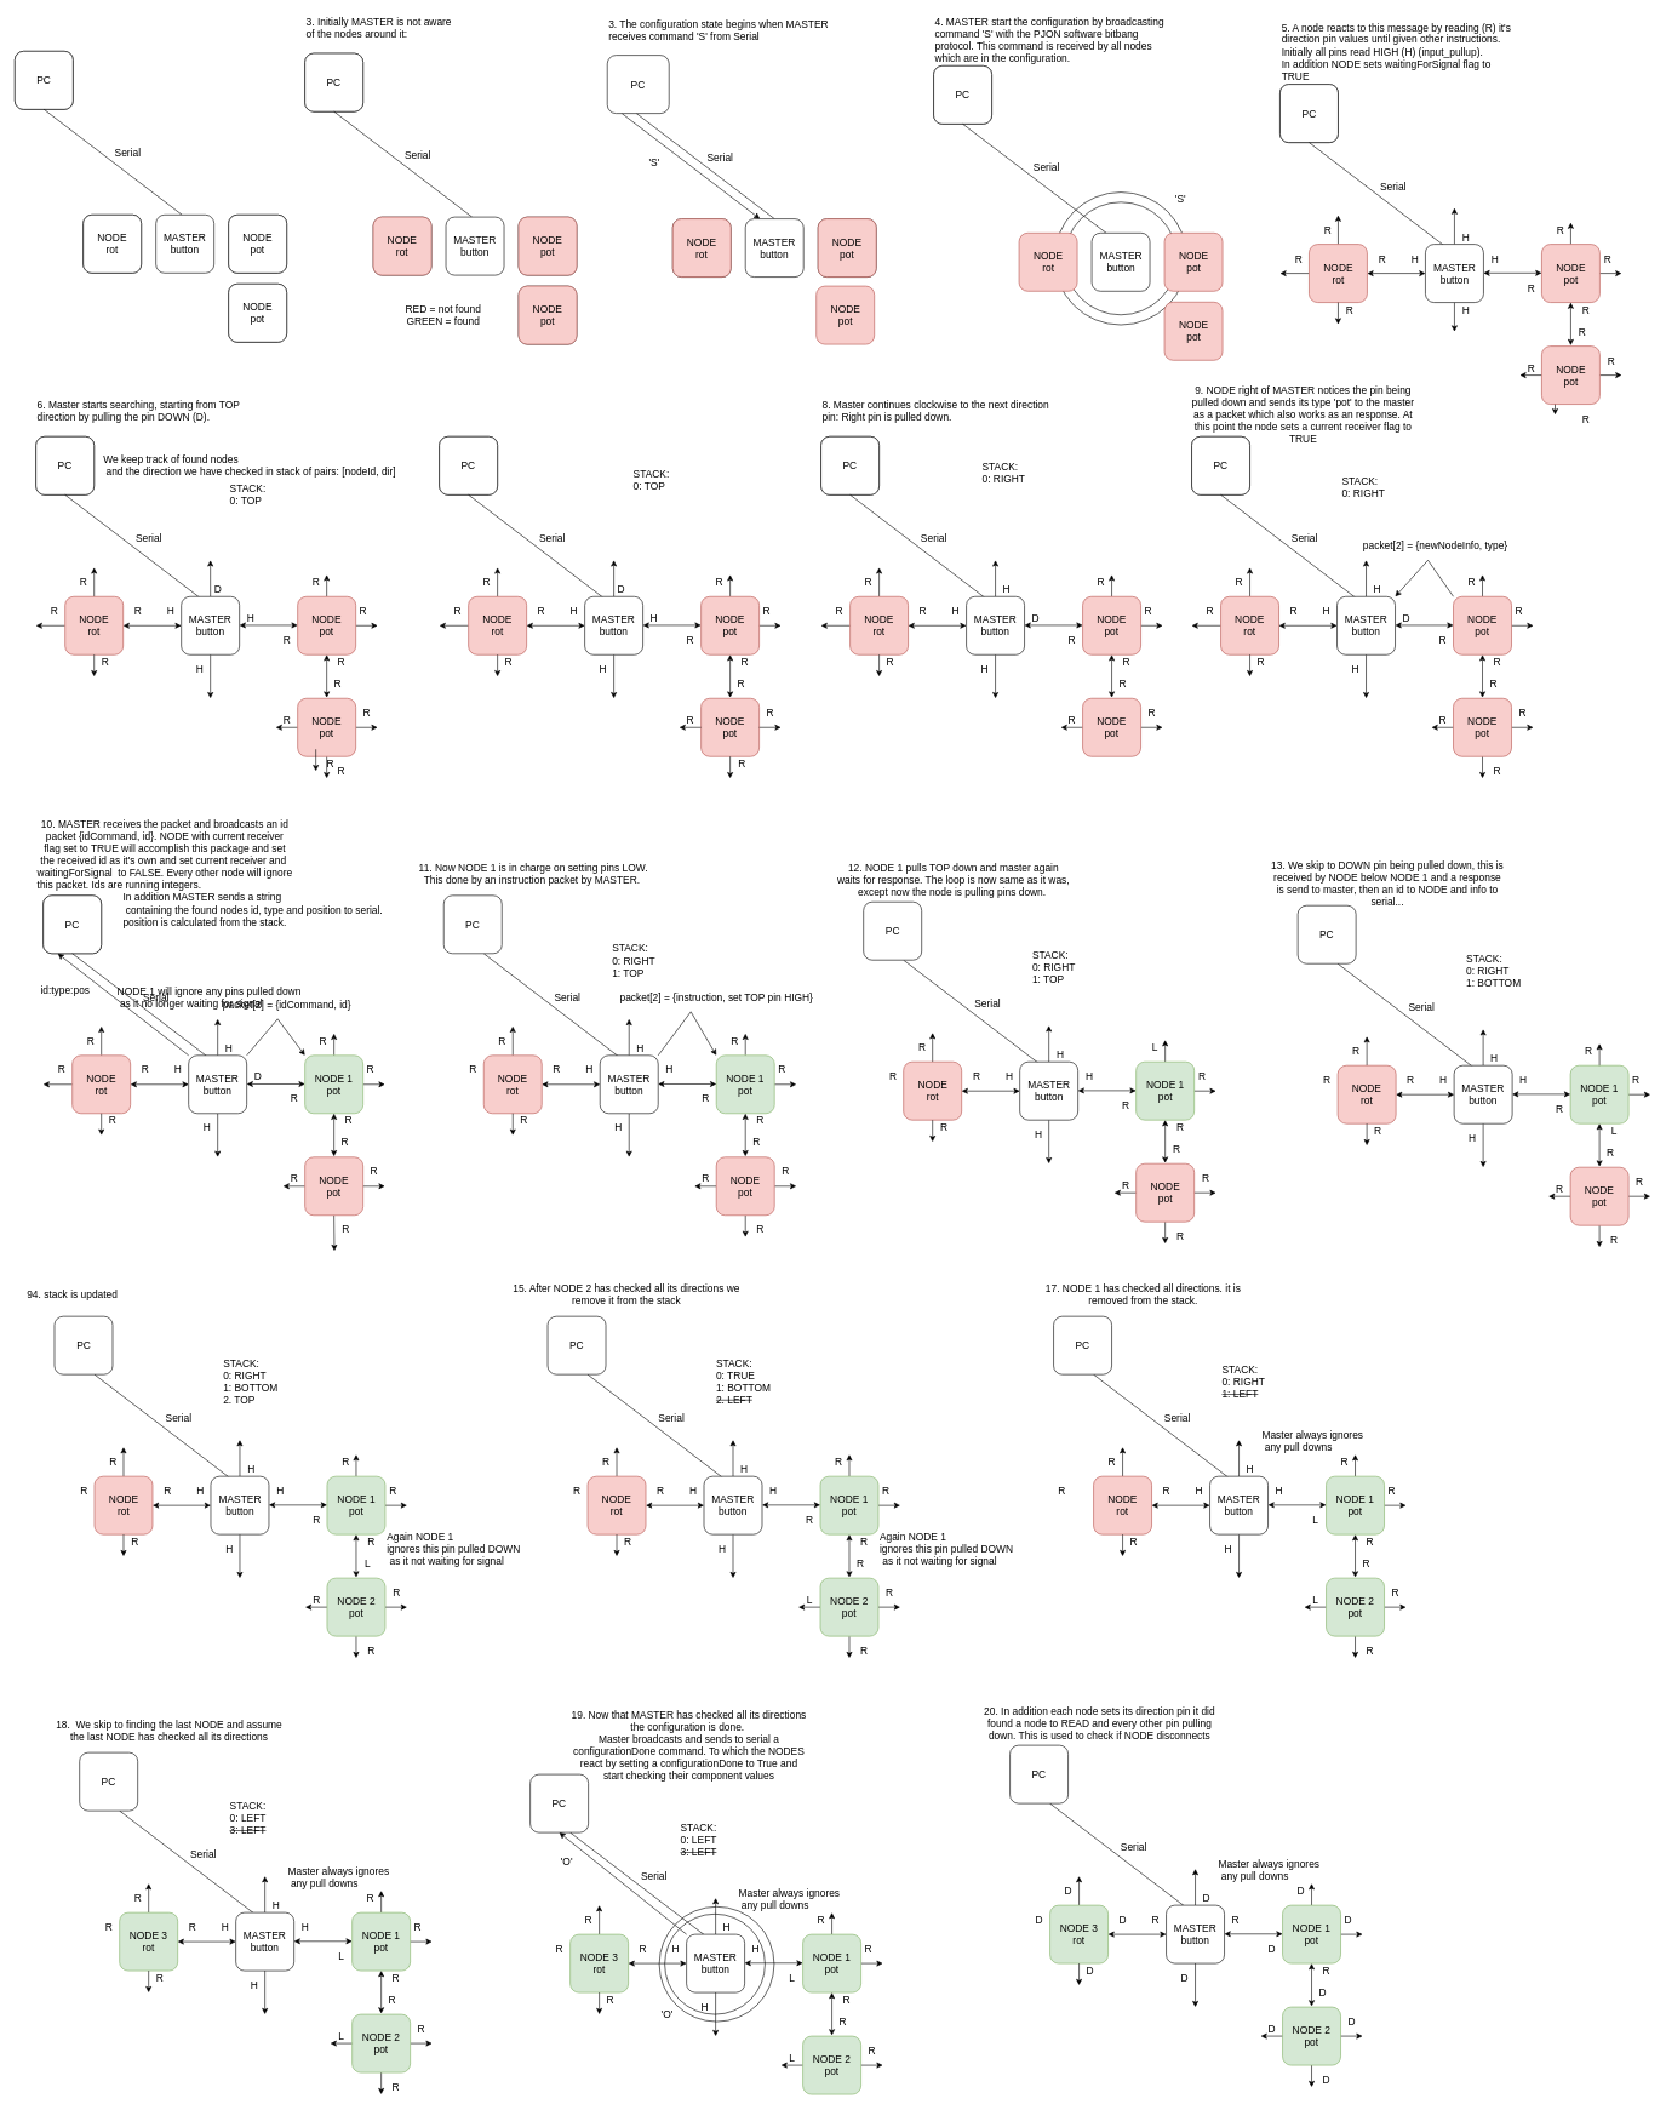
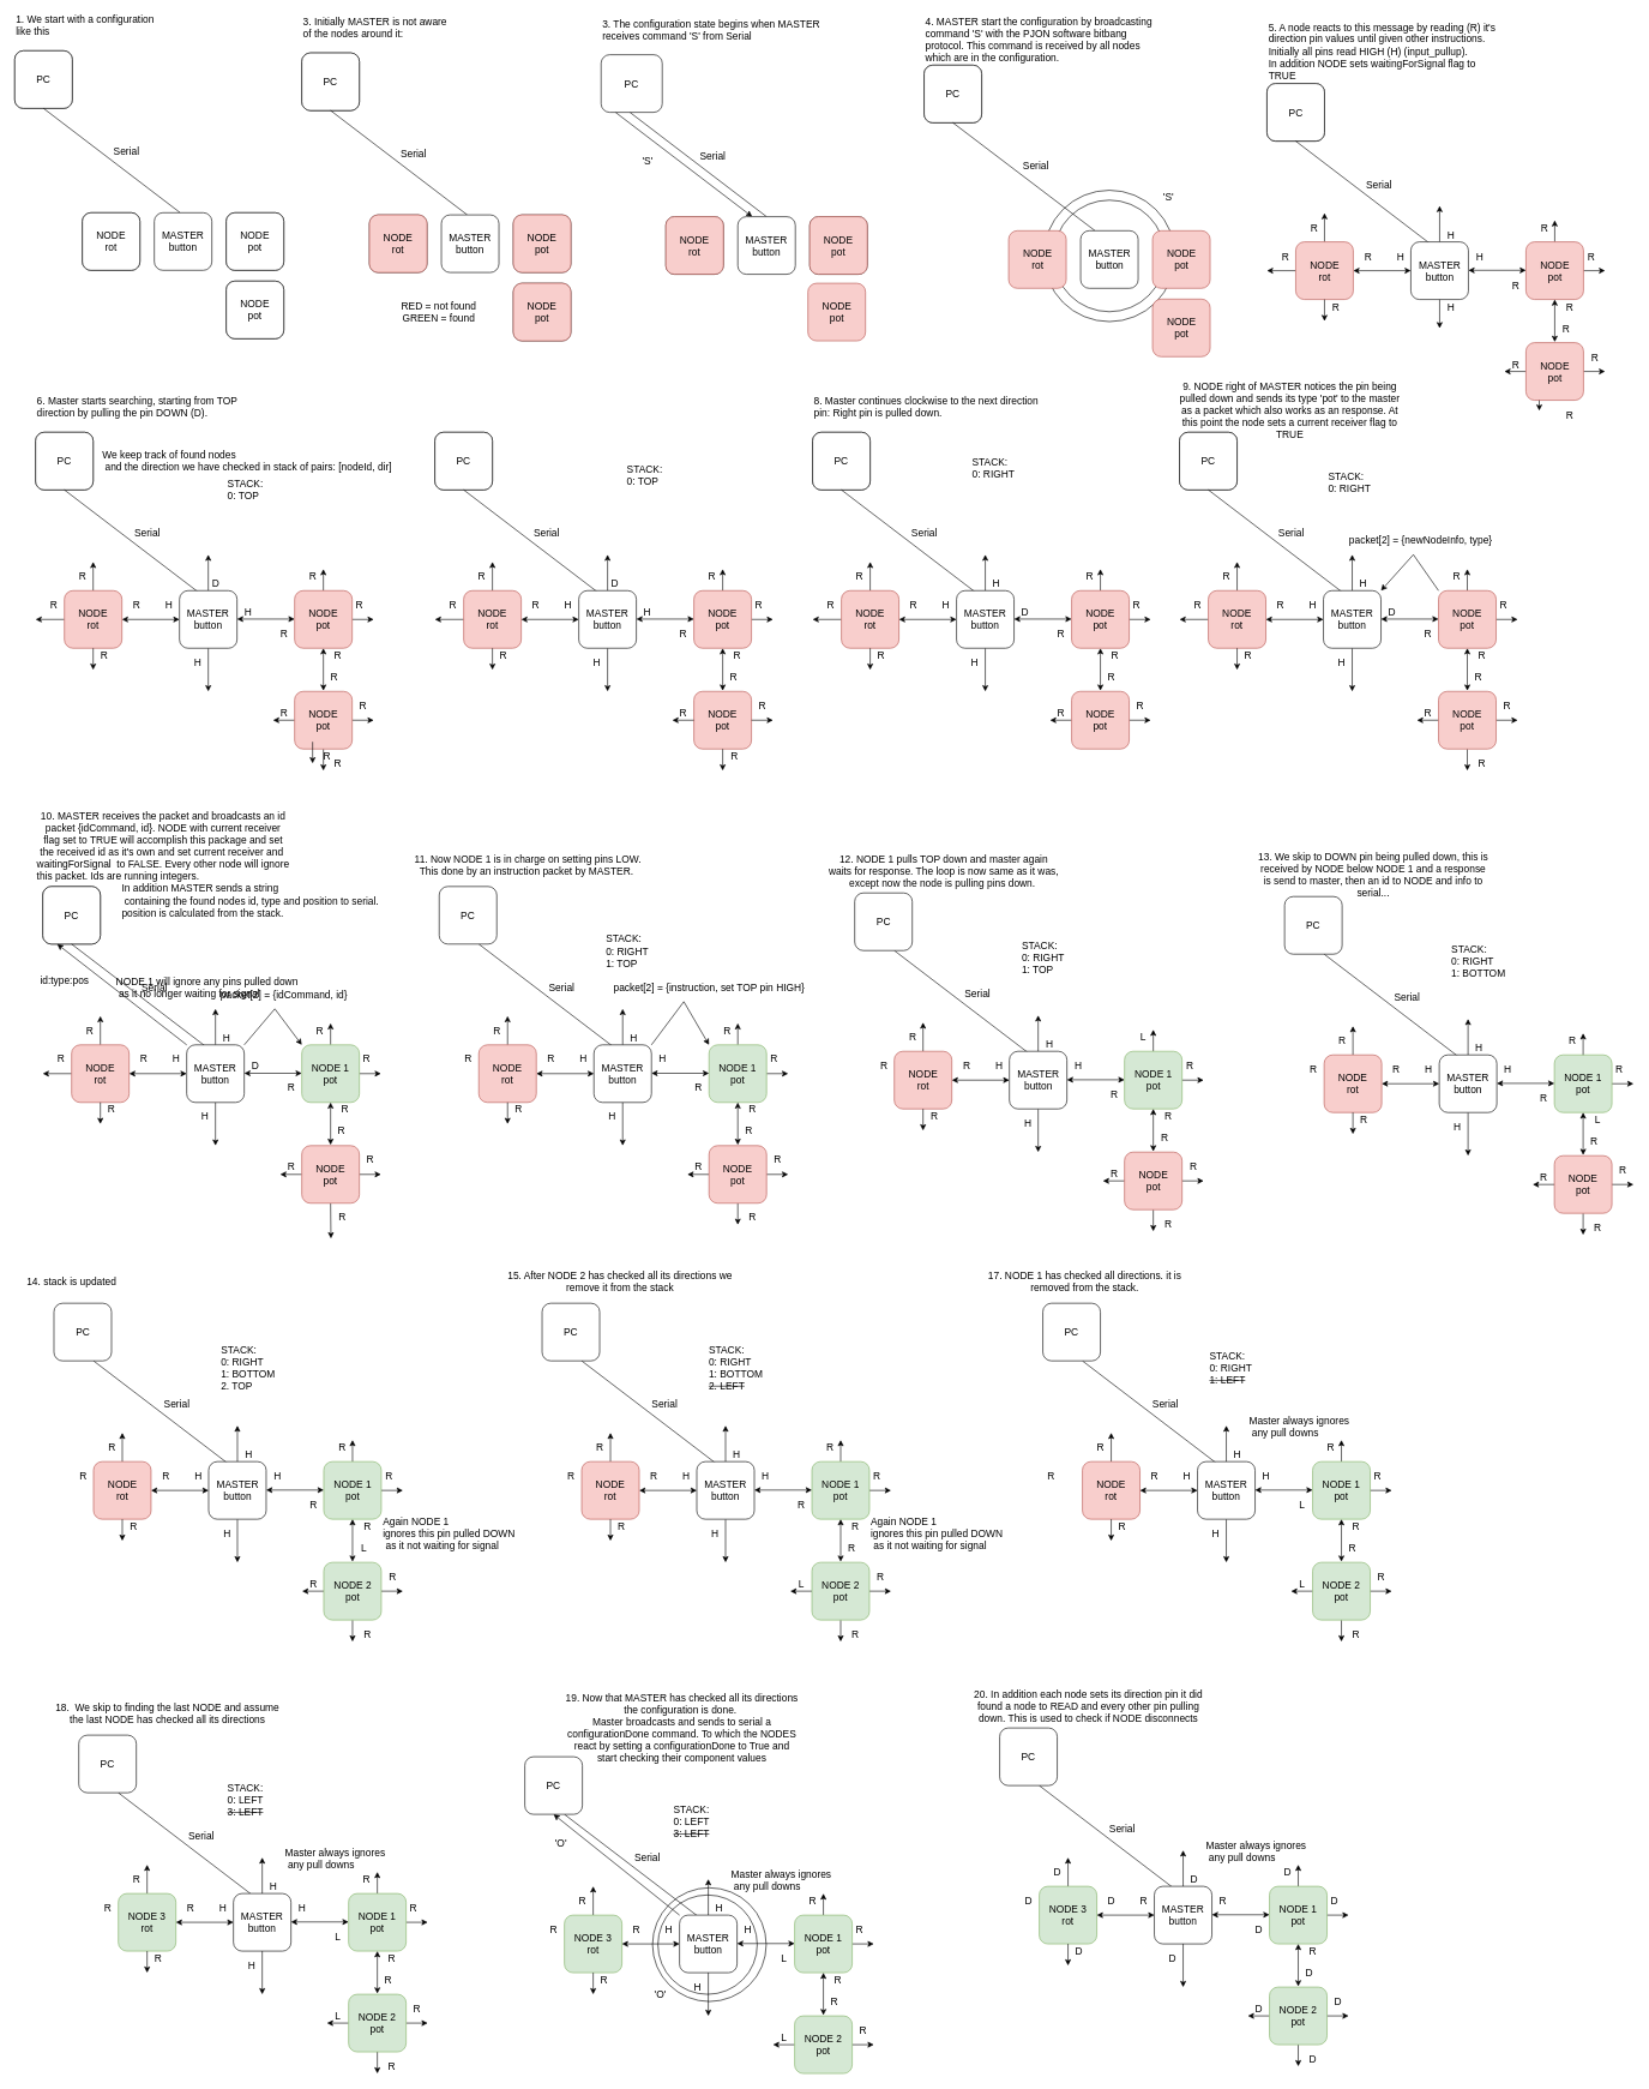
+ <mxCell id="587" value="&lt;span style=&quot;text-align: center&quot;&gt;1. We start with a configuration like this&lt;/span&gt;" style="text;html=1;strokeColor=none;fillColor=none;align=left;verticalAlign=middle;whiteSpace=wrap;rounded=0;fontSize=14;" parent="1" vertex="1"><mxGeometry x="20" y="20" width="210" height="30" as="geometry" /></mxCell>
- <mxCell id="420" value="&lt;div style=&quot;text-align: center&quot;&gt;94. stack is updated&lt;/div&gt;" style="text;html=1;strokeColor=none;fillColor=none;align=left;verticalAlign=middle;whiteSpace=wrap;rounded=0;fontSize=14;" parent="1" vertex="1"><mxGeometry x="34.5" y="1760" width="325" height="40" as="geometry" /></mxCell>
+ <mxCell id="420" value="&lt;div style=&quot;text-align: center&quot;&gt;14. stack is updated&lt;/div&gt;" style="text;html=1;strokeColor=none;fillColor=none;align=left;verticalAlign=middle;whiteSpace=wrap;rounded=0;fontSize=14;" parent="1" vertex="1"><mxGeometry x="34.5" y="1760" width="325" height="40" as="geometry" /></mxCell>
- <mxCell id="496" value="&lt;div style=&quot;text-align: center&quot;&gt;17. NODE 1 has checked all directions. it is removed from the stack.&lt;/div&gt;" style="text;html=1;strokeColor=none;fillColor=none;align=left;verticalAlign=middle;whiteSpace=wrap;rounded=0;fontSize=14;" parent="1" vertex="1"><mxGeometry x="1409" y="1760" width="325" height="40" as="geometry" /></mxCell>
+ <mxCell id="496" value="&lt;div style=&quot;text-align: center&quot;&gt;17. NODE 1 has checked all directions. it is removed from the stack.&lt;/div&gt;" style="text;html=1;strokeColor=none;fillColor=none;align=left;verticalAlign=middle;whiteSpace=wrap;rounded=0;fontSize=14;" parent="1" vertex="1"><mxGeometry x="1344" y="1760" width="325" height="40" as="geometry" /></mxCell>
- <mxCell id="457" value="STACK:&lt;br&gt;0: TRUE&lt;br&gt;1: BOTTOM&lt;br&gt;&lt;strike&gt;2. LEFT&lt;/strike&gt;" style="text;html=1;align=left;verticalAlign=middle;resizable=0;points=[];autosize=1;strokeColor=none;fontSize=14;" parent="1" vertex="1"><mxGeometry x="983" y="1865" width="90" height="70" as="geometry" /></mxCell>
+ <mxCell id="457" value="STACK:&lt;br&gt;0: RIGHT&lt;br&gt;1: BOTTOM&lt;br&gt;&lt;strike&gt;2. LEFT&lt;/strike&gt;" style="text;html=1;align=left;verticalAlign=middle;resizable=0;points=[];autosize=1;strokeColor=none;fontSize=14;" parent="1" vertex="1"><mxGeometry x="983" y="1865" width="90" height="70" as="geometry" /></mxCell>
